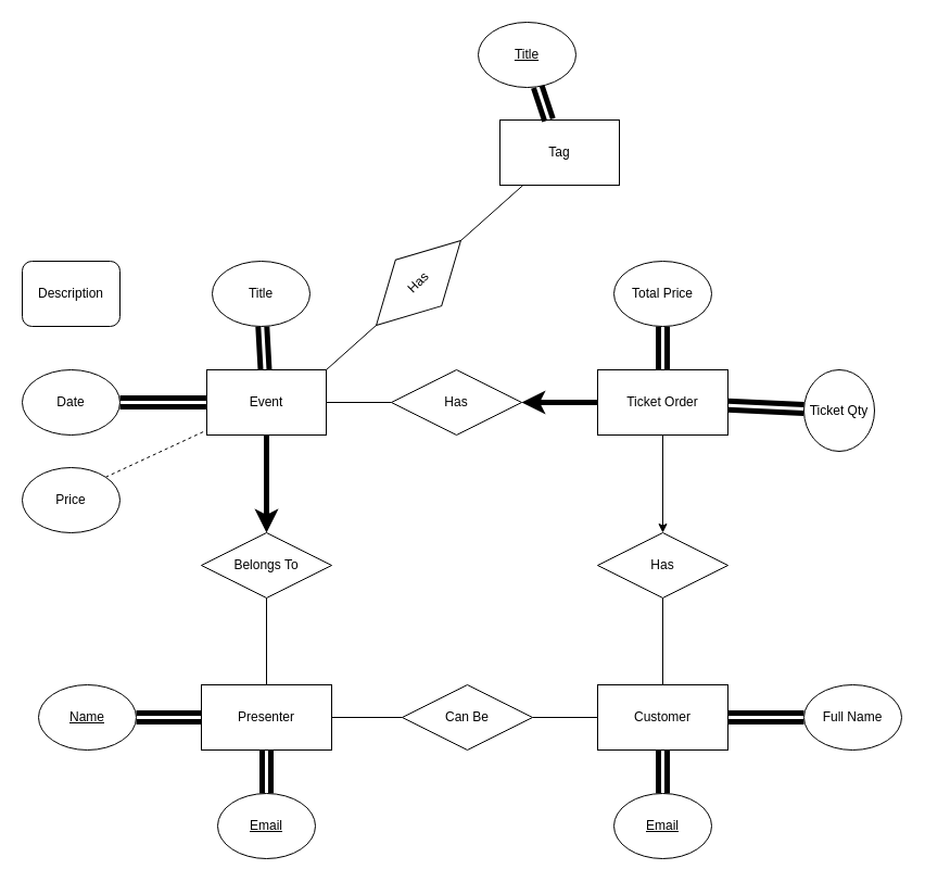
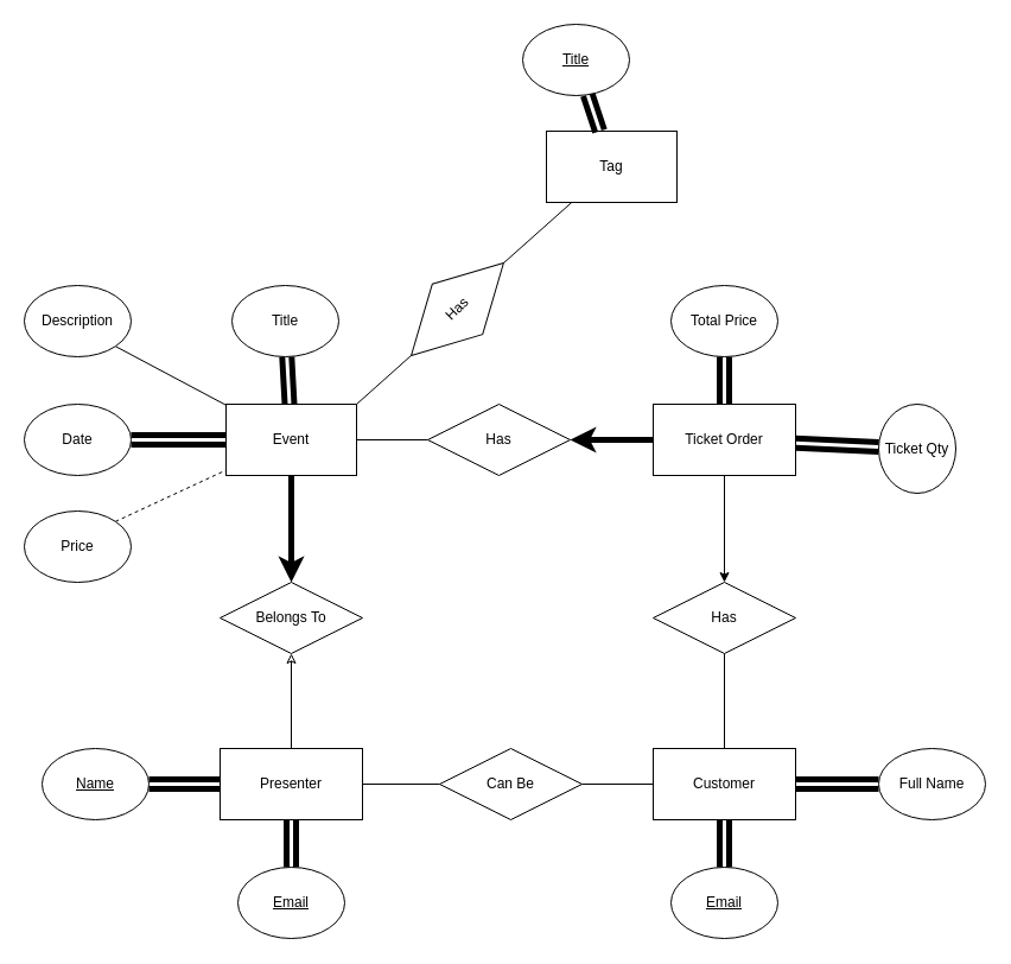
- <mxCell id="22" value="Description" style="whiteSpace=wrap;html=1;rounded=1;" parent="1" vertex="1"><mxGeometry x="20" y="240" width="90" height="60" as="geometry" /></mxCell>
+ <mxCell id="22" value="Description" style="ellipse;whiteSpace=wrap;html=1;" parent="1" vertex="1"><mxGeometry x="20" y="240" width="90" height="60" as="geometry" /></mxCell>
+ <mxCell id="21" style="edgeStyle=none;html=1;exitX=1;exitY=1;exitDx=0;exitDy=0;strokeWidth=1;startArrow=none;startFill=0;endArrow=none;endFill=0;" parent="1" source="22" target="5" edge="1"><mxGeometry relative="1" as="geometry" /></mxCell>
- <mxCell id="6" style="edgeStyle=none;html=1;exitX=0.5;exitY=0;exitDx=0;exitDy=0;strokeWidth=1;startArrow=none;startFill=0;endArrow=none;endFill=0;" parent="1" source="8" target="20" edge="1"><mxGeometry relative="1" as="geometry" /></mxCell>
+ <mxCell id="6" style="edgeStyle=none;html=1;exitX=0.5;exitY=0;exitDx=0;exitDy=0;strokeWidth=1;startArrow=none;startFill=0;endArrow=classic;endFill=0;" parent="1" source="8" target="20" edge="1"><mxGeometry relative="1" as="geometry" /></mxCell>
